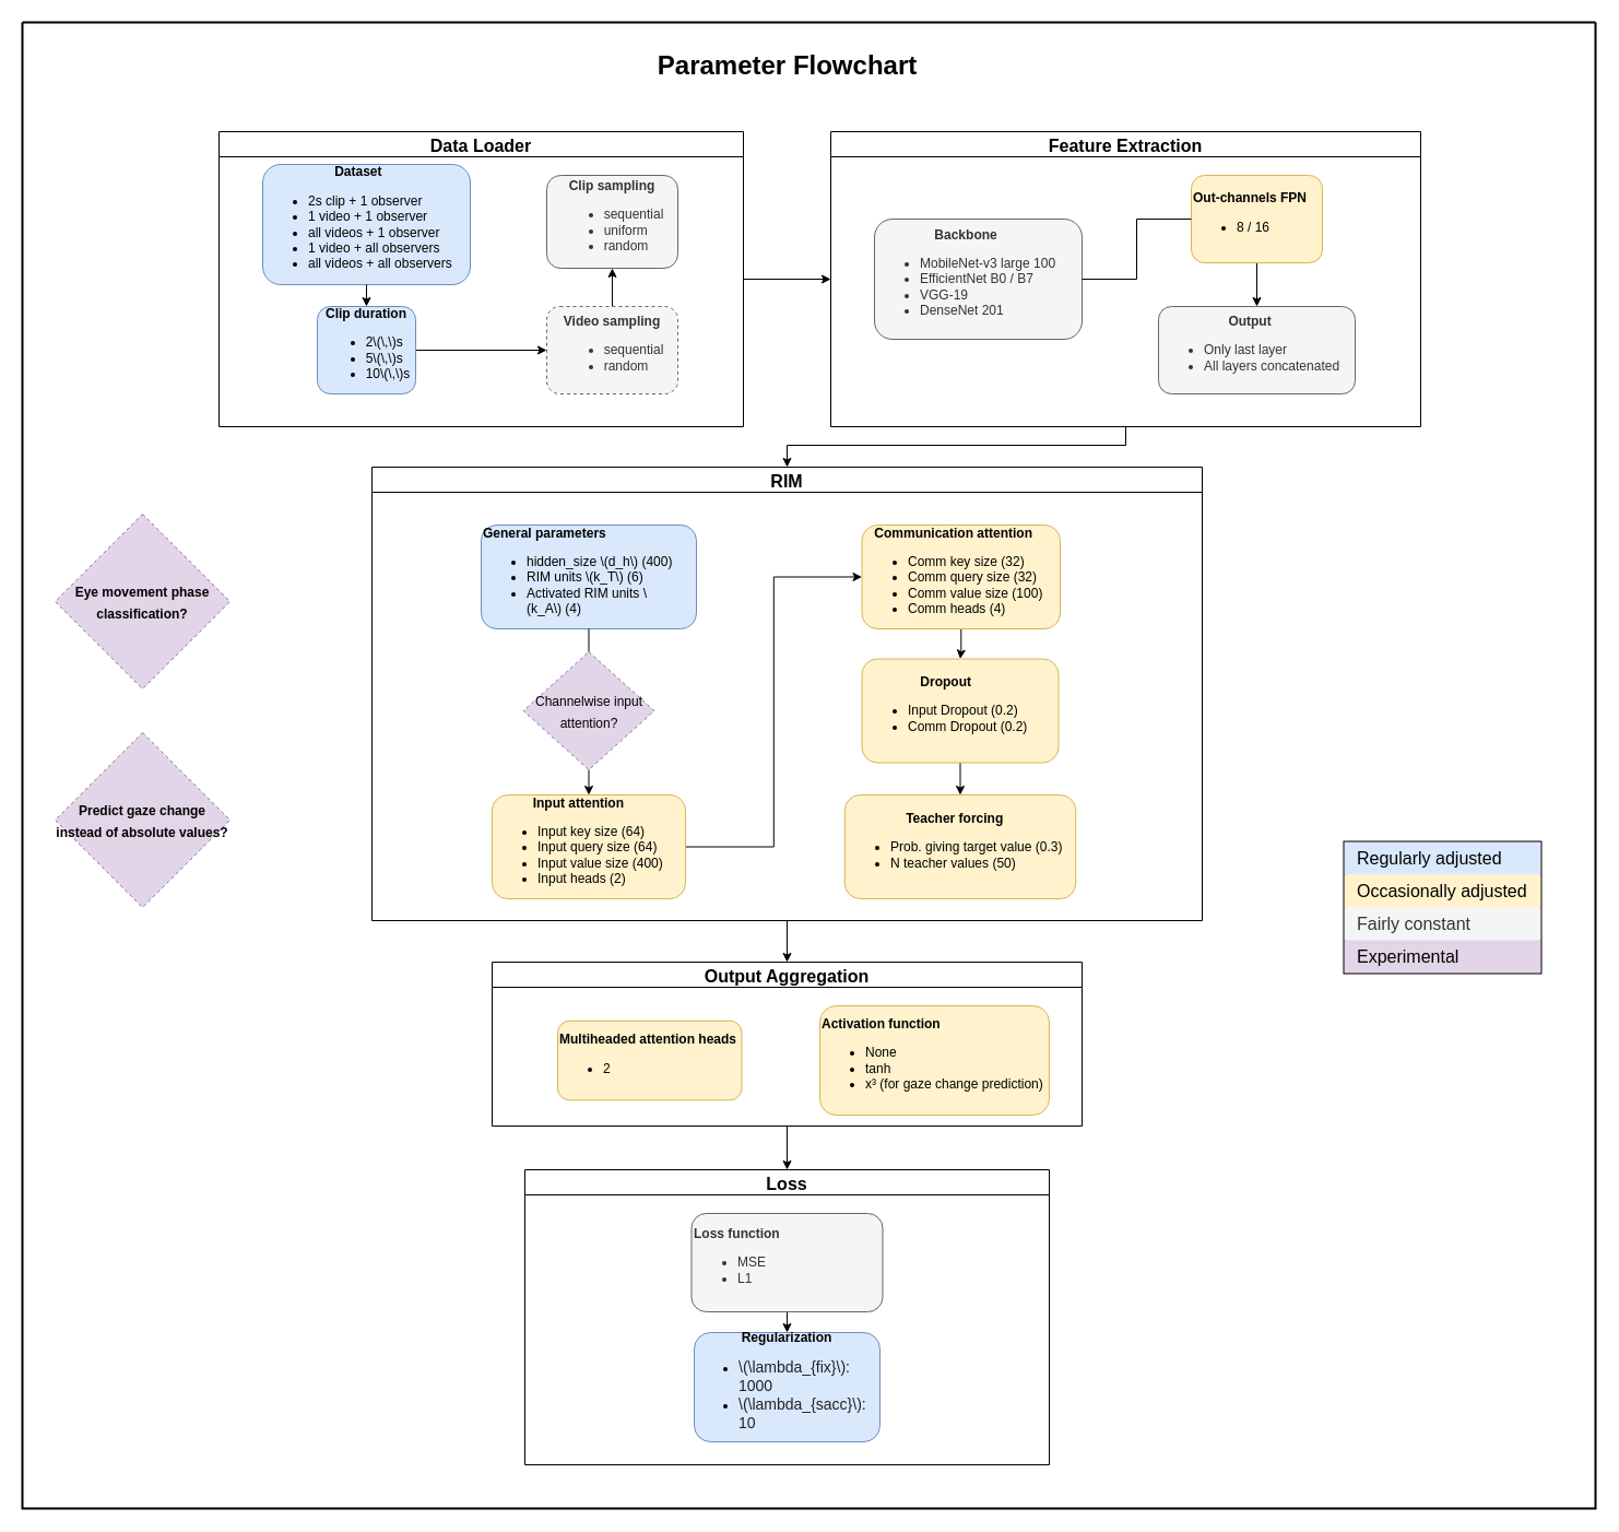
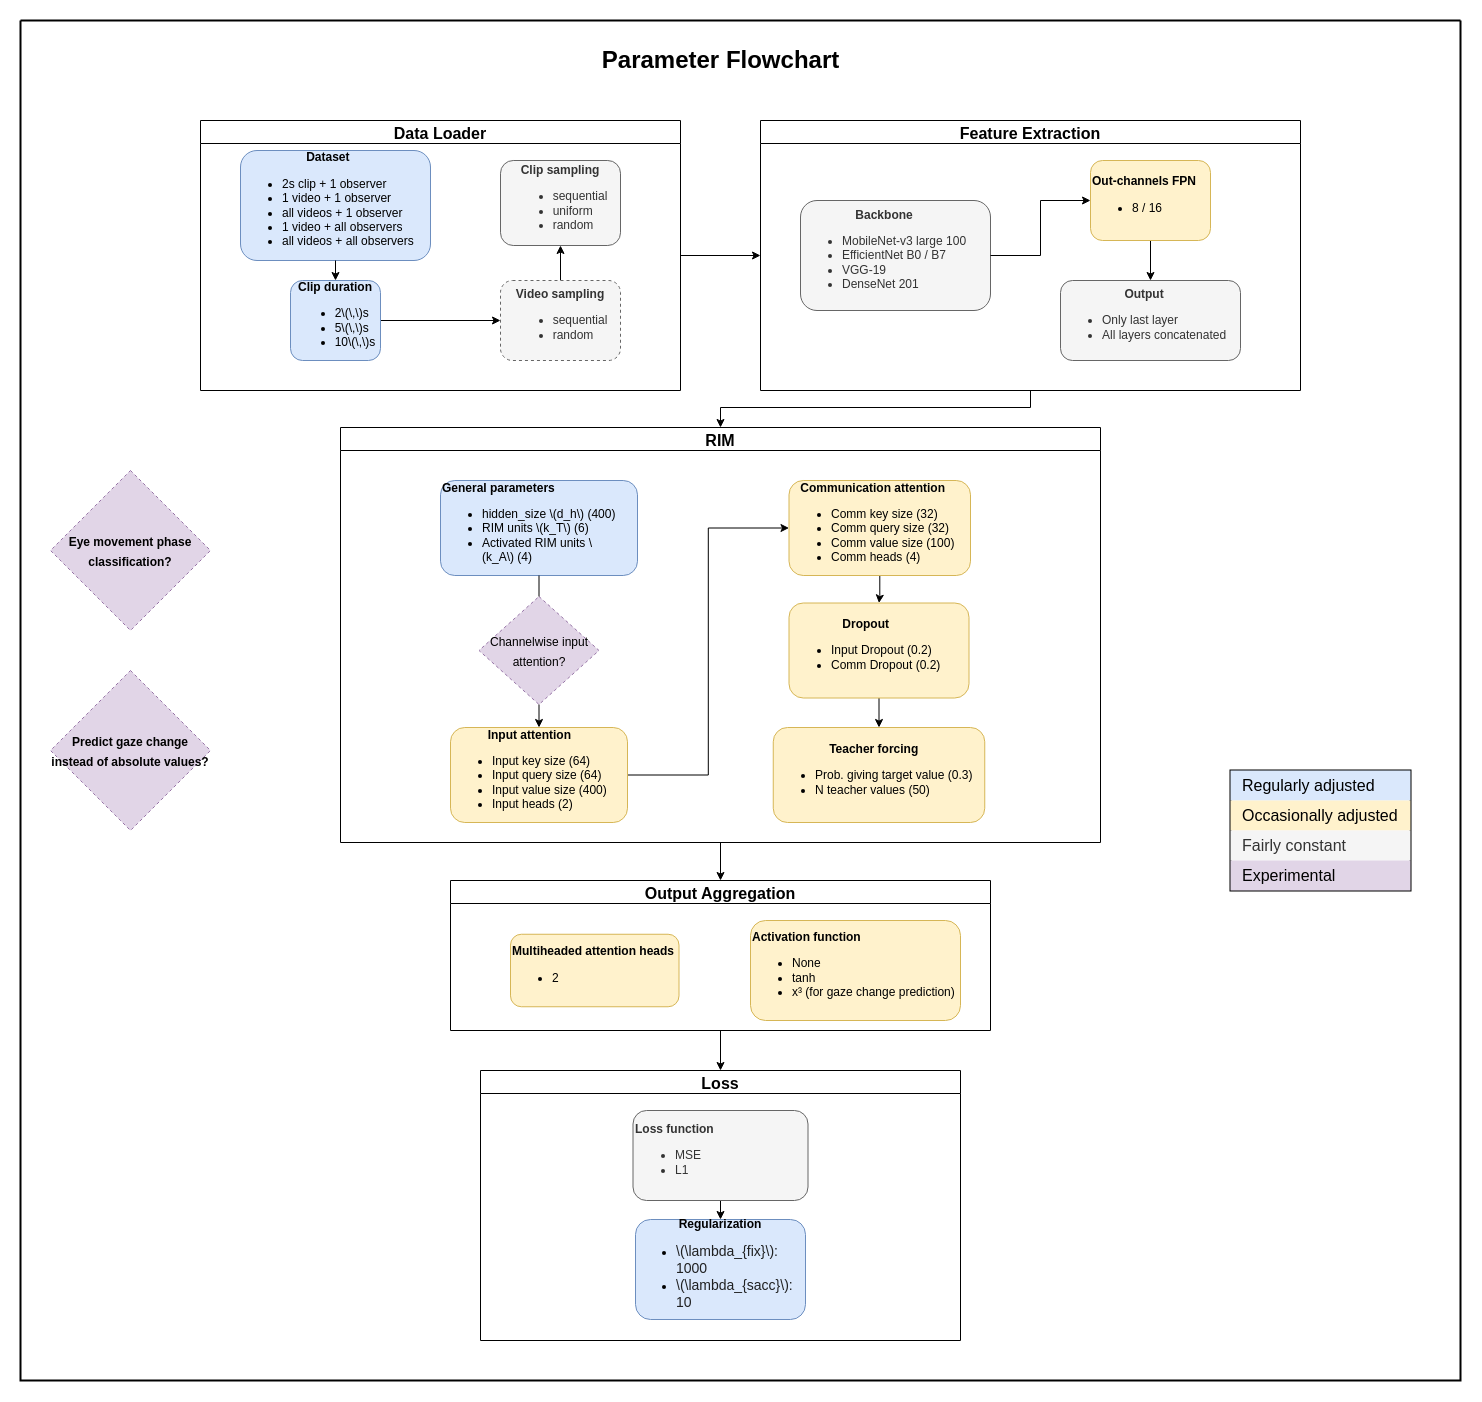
- <mxCell id="46" style="edgeStyle=orthogonalEdgeStyle;rounded=0;orthogonalLoop=1;jettySize=auto;html=1;exitX=1;exitY=0.5;exitDx=0;exitDy=0;entryX=0;entryY=0.5;entryDx=0;entryDy=0;endArrow=none;" parent="1" source="42" target="5" edge="1"><mxGeometry relative="1" as="geometry" /></mxCell>
+ <mxCell id="46" style="edgeStyle=orthogonalEdgeStyle;rounded=0;orthogonalLoop=1;jettySize=auto;html=1;exitX=1;exitY=0.5;exitDx=0;exitDy=0;entryX=0;entryY=0.5;entryDx=0;entryDy=0;" parent="1" source="42" target="5" edge="1"><mxGeometry relative="1" as="geometry" /></mxCell>
